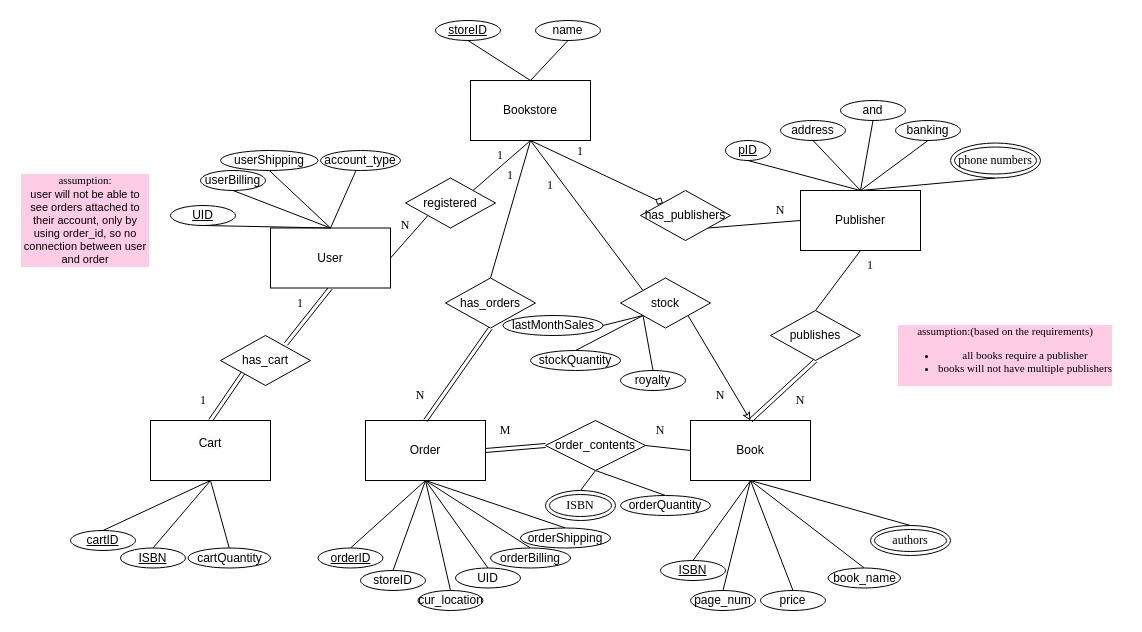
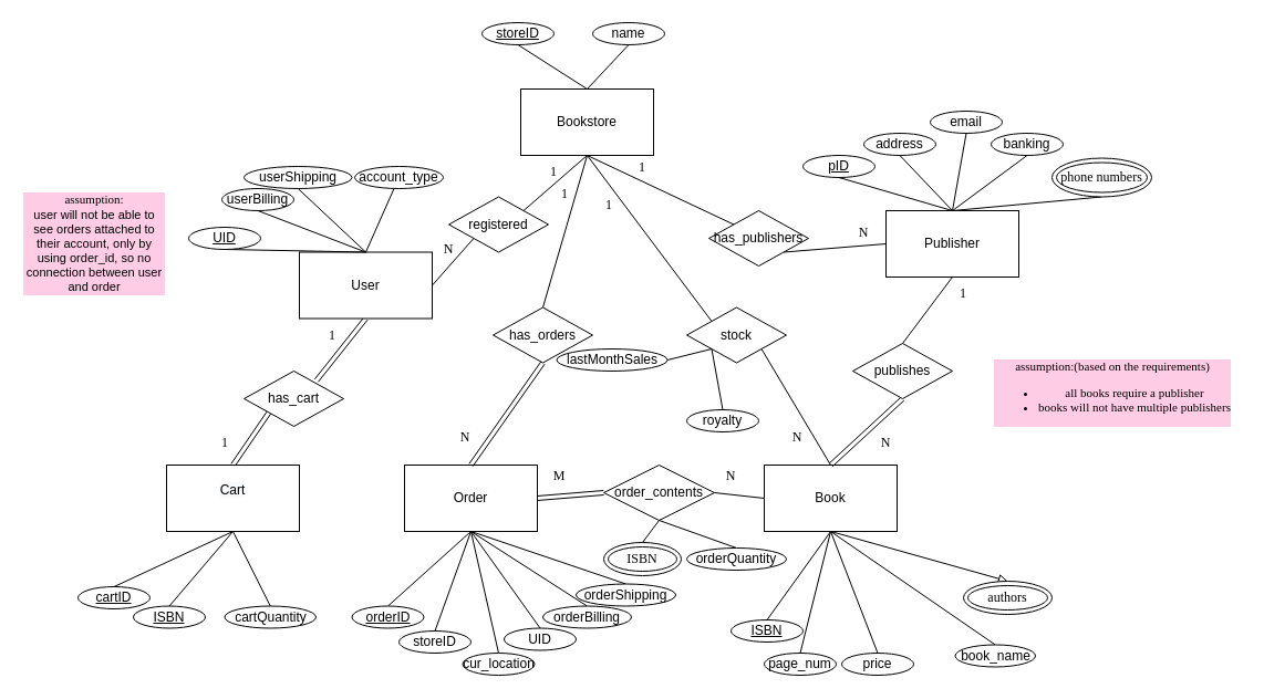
- <mxCell id="86" value="and" style="ellipse;whiteSpace=wrap;html=1;" parent="1" vertex="1"><mxGeometry x="840" y="100" width="65" height="20" as="geometry" /></mxCell>
+ <mxCell id="86" value="email" style="ellipse;whiteSpace=wrap;html=1;" parent="1" vertex="1"><mxGeometry x="840" y="100" width="65" height="20" as="geometry" /></mxCell>
- <mxCell id="85" value="&lt;u&gt;pID&lt;/u&gt;" style="ellipse;whiteSpace=wrap;html=1;" parent="1" vertex="1"><mxGeometry x="725" y="140" width="45" height="20" as="geometry" /></mxCell>
+ <mxCell id="85" value="&lt;u&gt;pID&lt;/u&gt;" style="ellipse;whiteSpace=wrap;html=1;" parent="1" vertex="1"><mxGeometry x="725" y="140" width="65" height="20" as="geometry" /></mxCell>
- <mxCell id="5" style="edgeStyle=none;rounded=0;orthogonalLoop=1;jettySize=auto;html=1;exitX=0.5;exitY=1;exitDx=0;exitDy=0;entryX=0;entryY=0;entryDx=0;entryDy=0;endArrow=diamond;endFill=0;" parent="1" source="8" target="29" edge="1"><mxGeometry relative="1" as="geometry" /></mxCell>
+ <mxCell id="5" style="edgeStyle=none;rounded=0;orthogonalLoop=1;jettySize=auto;html=1;exitX=0.5;exitY=1;exitDx=0;exitDy=0;entryX=0;entryY=0;entryDx=0;entryDy=0;endArrow=none;endFill=0;" parent="1" source="8" target="29" edge="1"><mxGeometry relative="1" as="geometry" /></mxCell>
- <mxCell id="35" style="edgeStyle=none;rounded=0;orthogonalLoop=1;jettySize=auto;html=1;exitX=0;exitY=1;exitDx=0;exitDy=0;endArrow=none;endFill=0;entryX=0.5;entryY=0;entryDx=0;entryDy=0;" parent="1" source="37" target="40" edge="1"><mxGeometry relative="1" as="geometry"><mxPoint x="620" y="360" as="targetPoint" /></mxGeometry></mxCell>
- <mxCell id="40" value="stockQuantity" style="ellipse;whiteSpace=wrap;html=1;" parent="1" vertex="1"><mxGeometry x="530" y="350" width="90" height="20" as="geometry" /></mxCell>
- <mxCell id="34" style="edgeStyle=none;rounded=0;orthogonalLoop=1;jettySize=auto;html=1;exitX=1;exitY=1;exitDx=0;exitDy=0;entryX=0.5;entryY=0;entryDx=0;entryDy=0;endArrow=classic;endFill=0;" parent="1" source="37" target="32" edge="1"><mxGeometry relative="1" as="geometry" /></mxCell>
+ <mxCell id="34" style="edgeStyle=none;rounded=0;orthogonalLoop=1;jettySize=auto;html=1;exitX=1;exitY=1;exitDx=0;exitDy=0;entryX=0.5;entryY=0;entryDx=0;entryDy=0;endArrow=none;endFill=0;" parent="1" source="37" target="32" edge="1"><mxGeometry relative="1" as="geometry" /></mxCell>
- <mxCell id="30" style="edgeStyle=none;rounded=0;orthogonalLoop=1;jettySize=auto;html=1;exitX=0.5;exitY=1;exitDx=0;exitDy=0;entryX=0.5;entryY=0;entryDx=0;entryDy=0;endArrow=none;endFill=0;" parent="1" source="32" target="48" edge="1"><mxGeometry relative="1" as="geometry"><mxPoint x="742.5" y="520" as="targetPoint" /></mxGeometry></mxCell>
+ <mxCell id="30" style="edgeStyle=none;rounded=0;orthogonalLoop=1;jettySize=auto;html=1;exitX=0.5;exitY=1;exitDx=0;exitDy=0;entryX=0.5;entryY=0;entryDx=0;entryDy=0;endArrow=block;endFill=0;" parent="1" source="32" target="48" edge="1"><mxGeometry relative="1" as="geometry"><mxPoint x="742.5" y="520" as="targetPoint" /></mxGeometry></mxCell>
- <mxCell id="59" value="cartQuantity" style="ellipse;whiteSpace=wrap;html=1;" parent="1" vertex="1"><mxGeometry x="187.5" y="547.5" width="82.5" height="20" as="geometry" /></mxCell>
+ <mxCell id="59" value="cartQuantity" style="ellipse;whiteSpace=wrap;html=1;" parent="1" vertex="1"><mxGeometry x="202.5" y="547.5" width="82.5" height="20" as="geometry" /></mxCell>
- <mxCell id="105" value="book_name" style="ellipse;whiteSpace=wrap;html=1;" vertex="1" parent="1"><mxGeometry x="827.5" y="567.5" width="72.5" height="20" as="geometry" /></mxCell>
+ <mxCell id="105" value="book_name" style="ellipse;whiteSpace=wrap;html=1;" vertex="1" parent="1"><mxGeometry x="862.5" y="582.5" width="72.5" height="20" as="geometry" /></mxCell>
